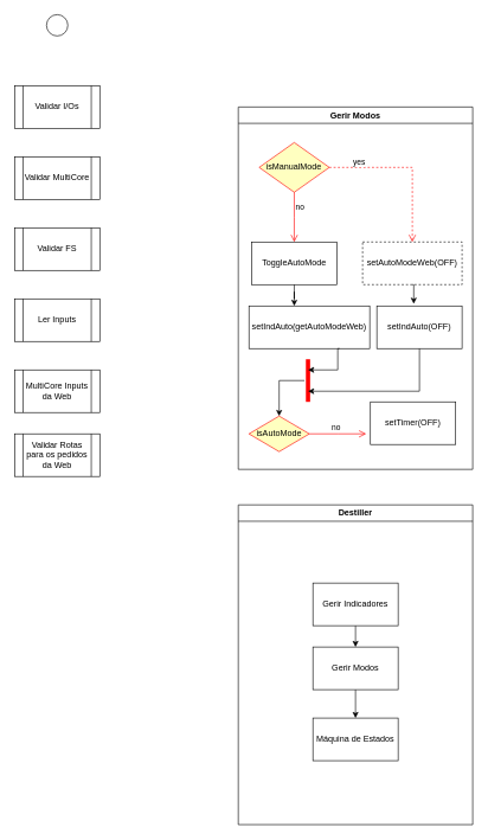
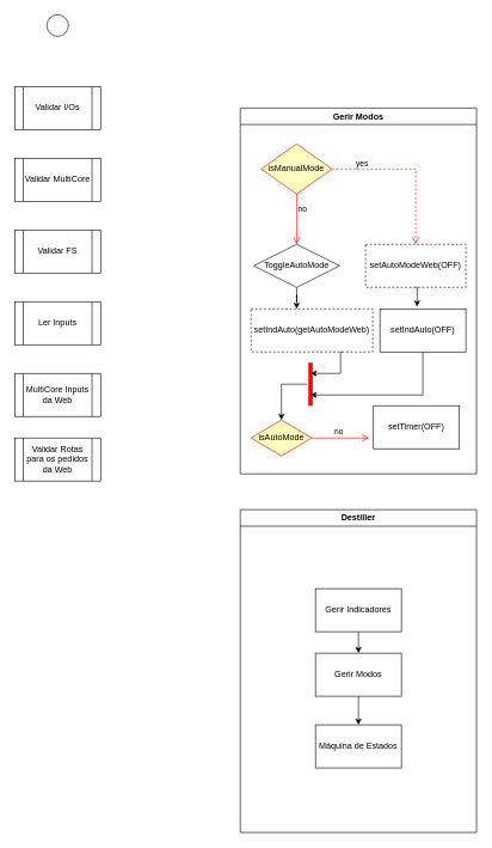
- <mxCell id="10" value="ToggleAutoMode" style="rounded=0;whiteSpace=wrap;html=1;" parent="9" vertex="1"><mxGeometry x="18.75" y="190" width="120" height="60" as="geometry" /></mxCell>
+ <mxCell id="10" value="ToggleAutoMode" style="rhombus;whiteSpace=wrap;html=1;" parent="9" vertex="1"><mxGeometry x="18.75" y="190" width="120" height="60" as="geometry" /></mxCell>
- <mxCell id="11" value="setIndAuto(getAutoModeWeb)" style="rounded=0;whiteSpace=wrap;html=1;" parent="9" vertex="1"><mxGeometry x="15" y="280" width="170" height="60" as="geometry" /></mxCell>
+ <mxCell id="11" value="setIndAuto(getAutoModeWeb)" style="rounded=0;whiteSpace=wrap;html=1;dashed=1;" parent="9" vertex="1"><mxGeometry x="15" y="280" width="170" height="60" as="geometry" /></mxCell>
